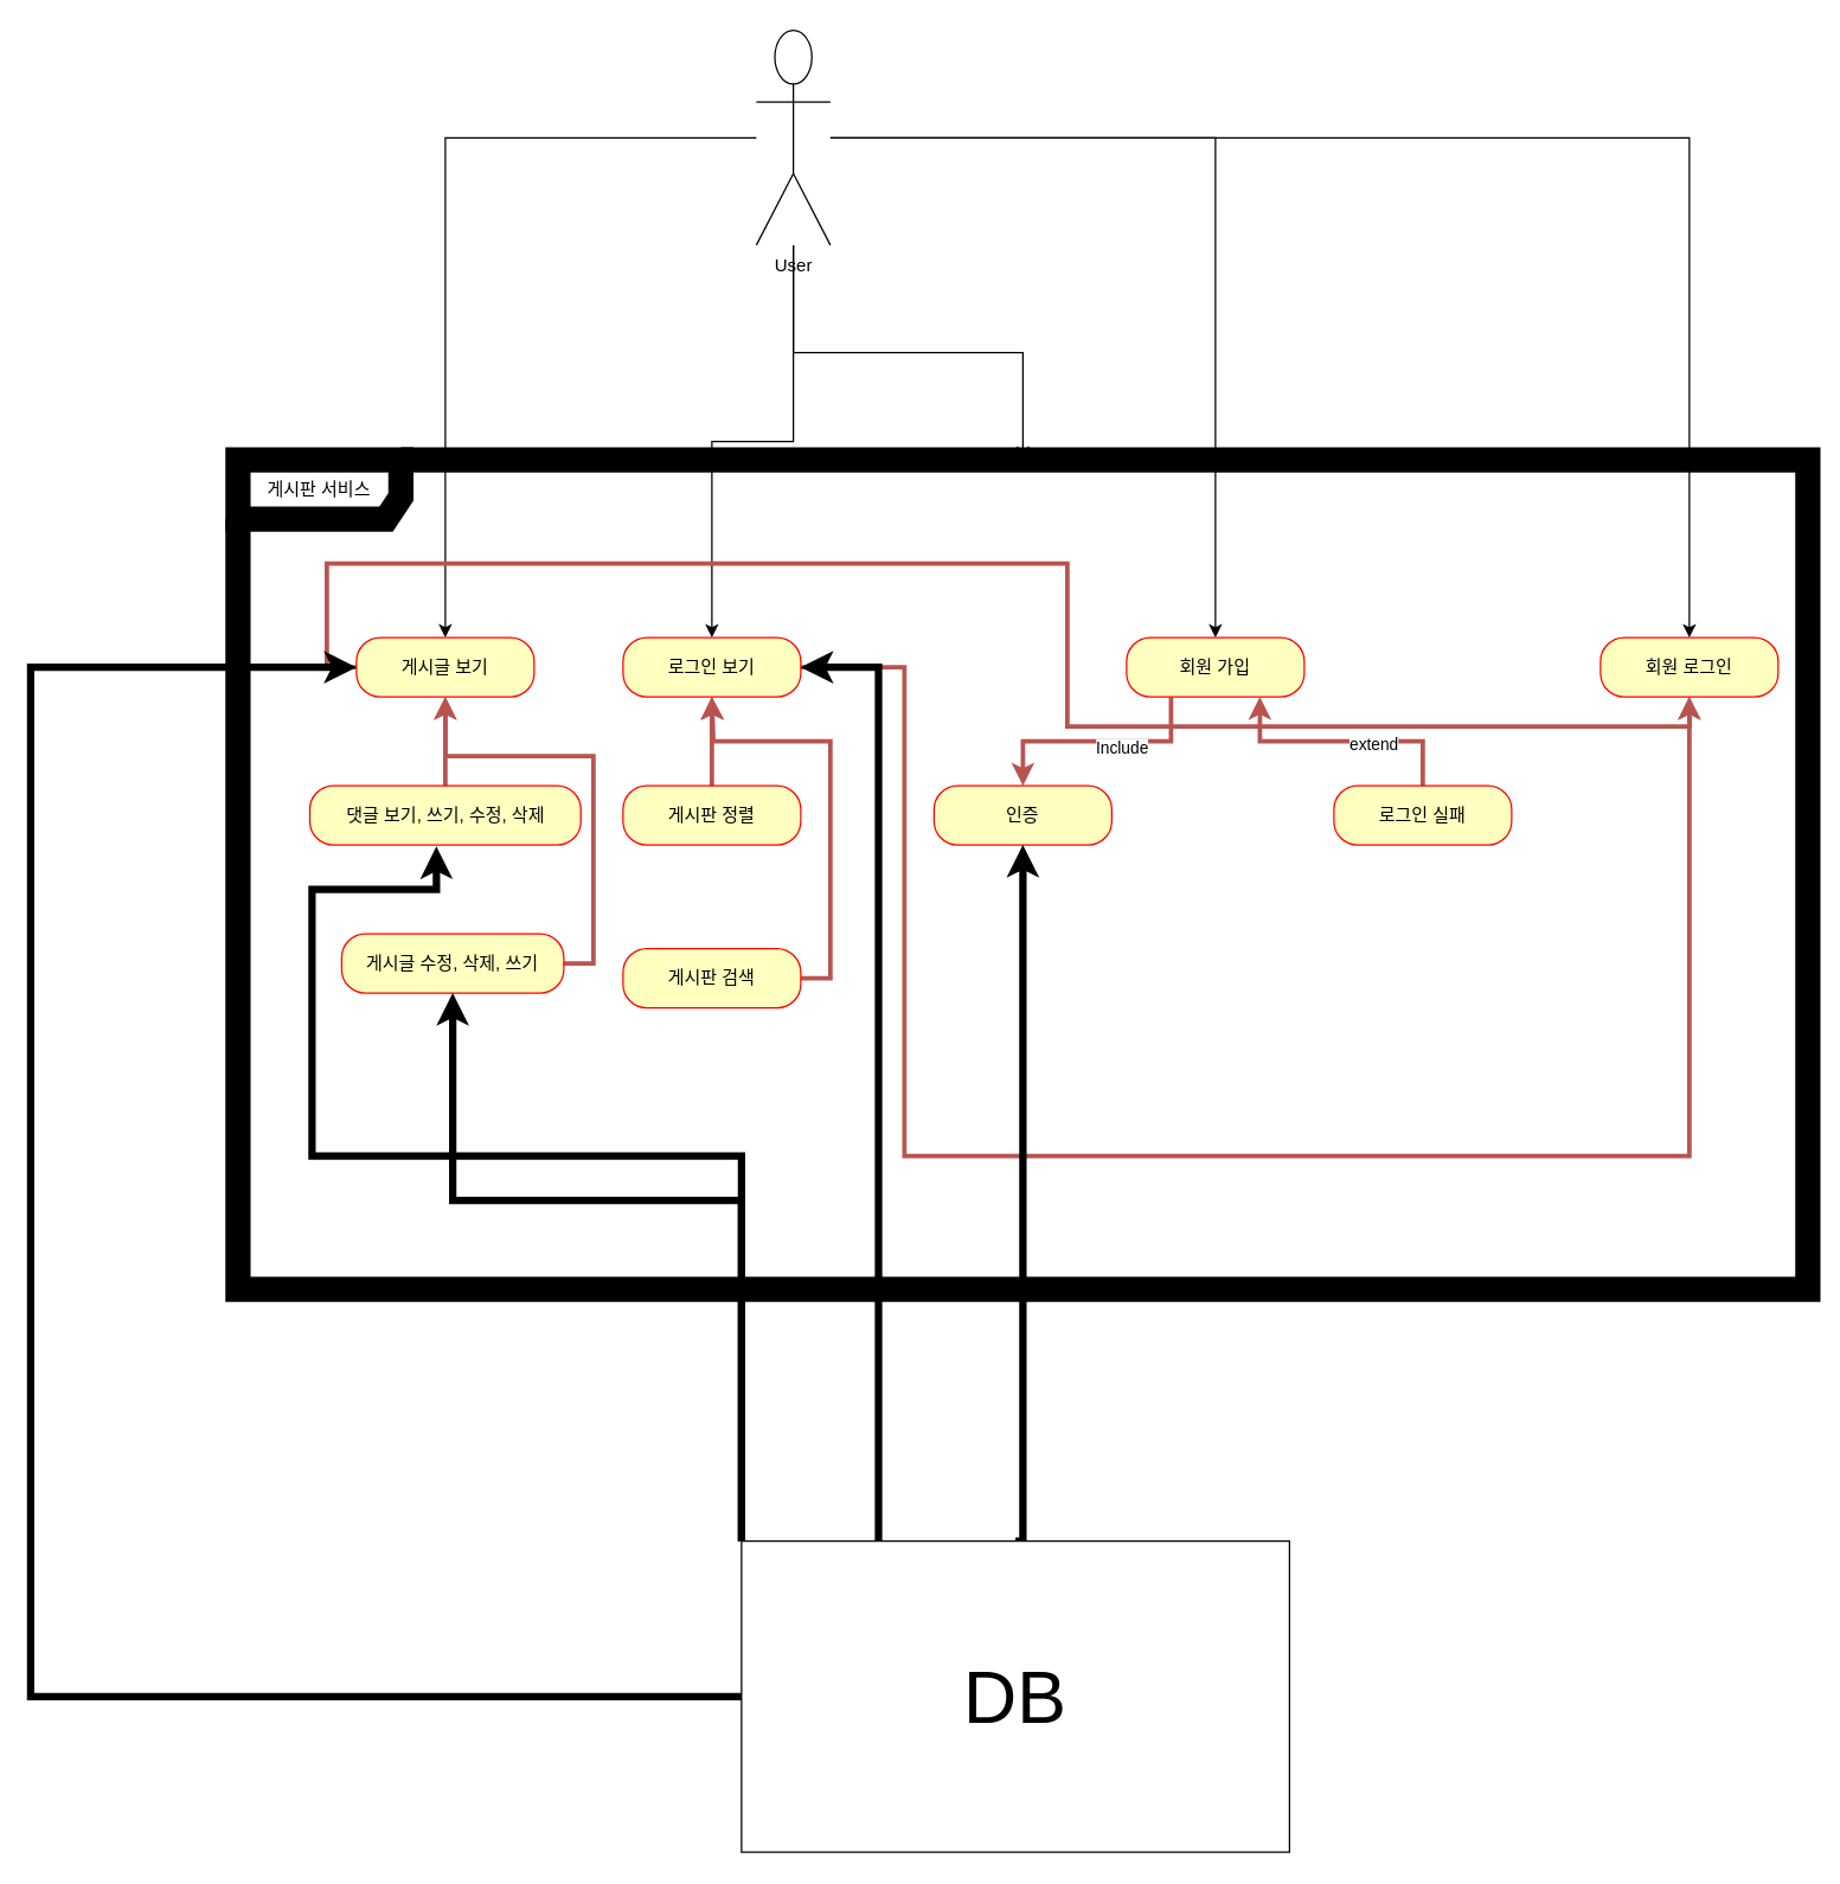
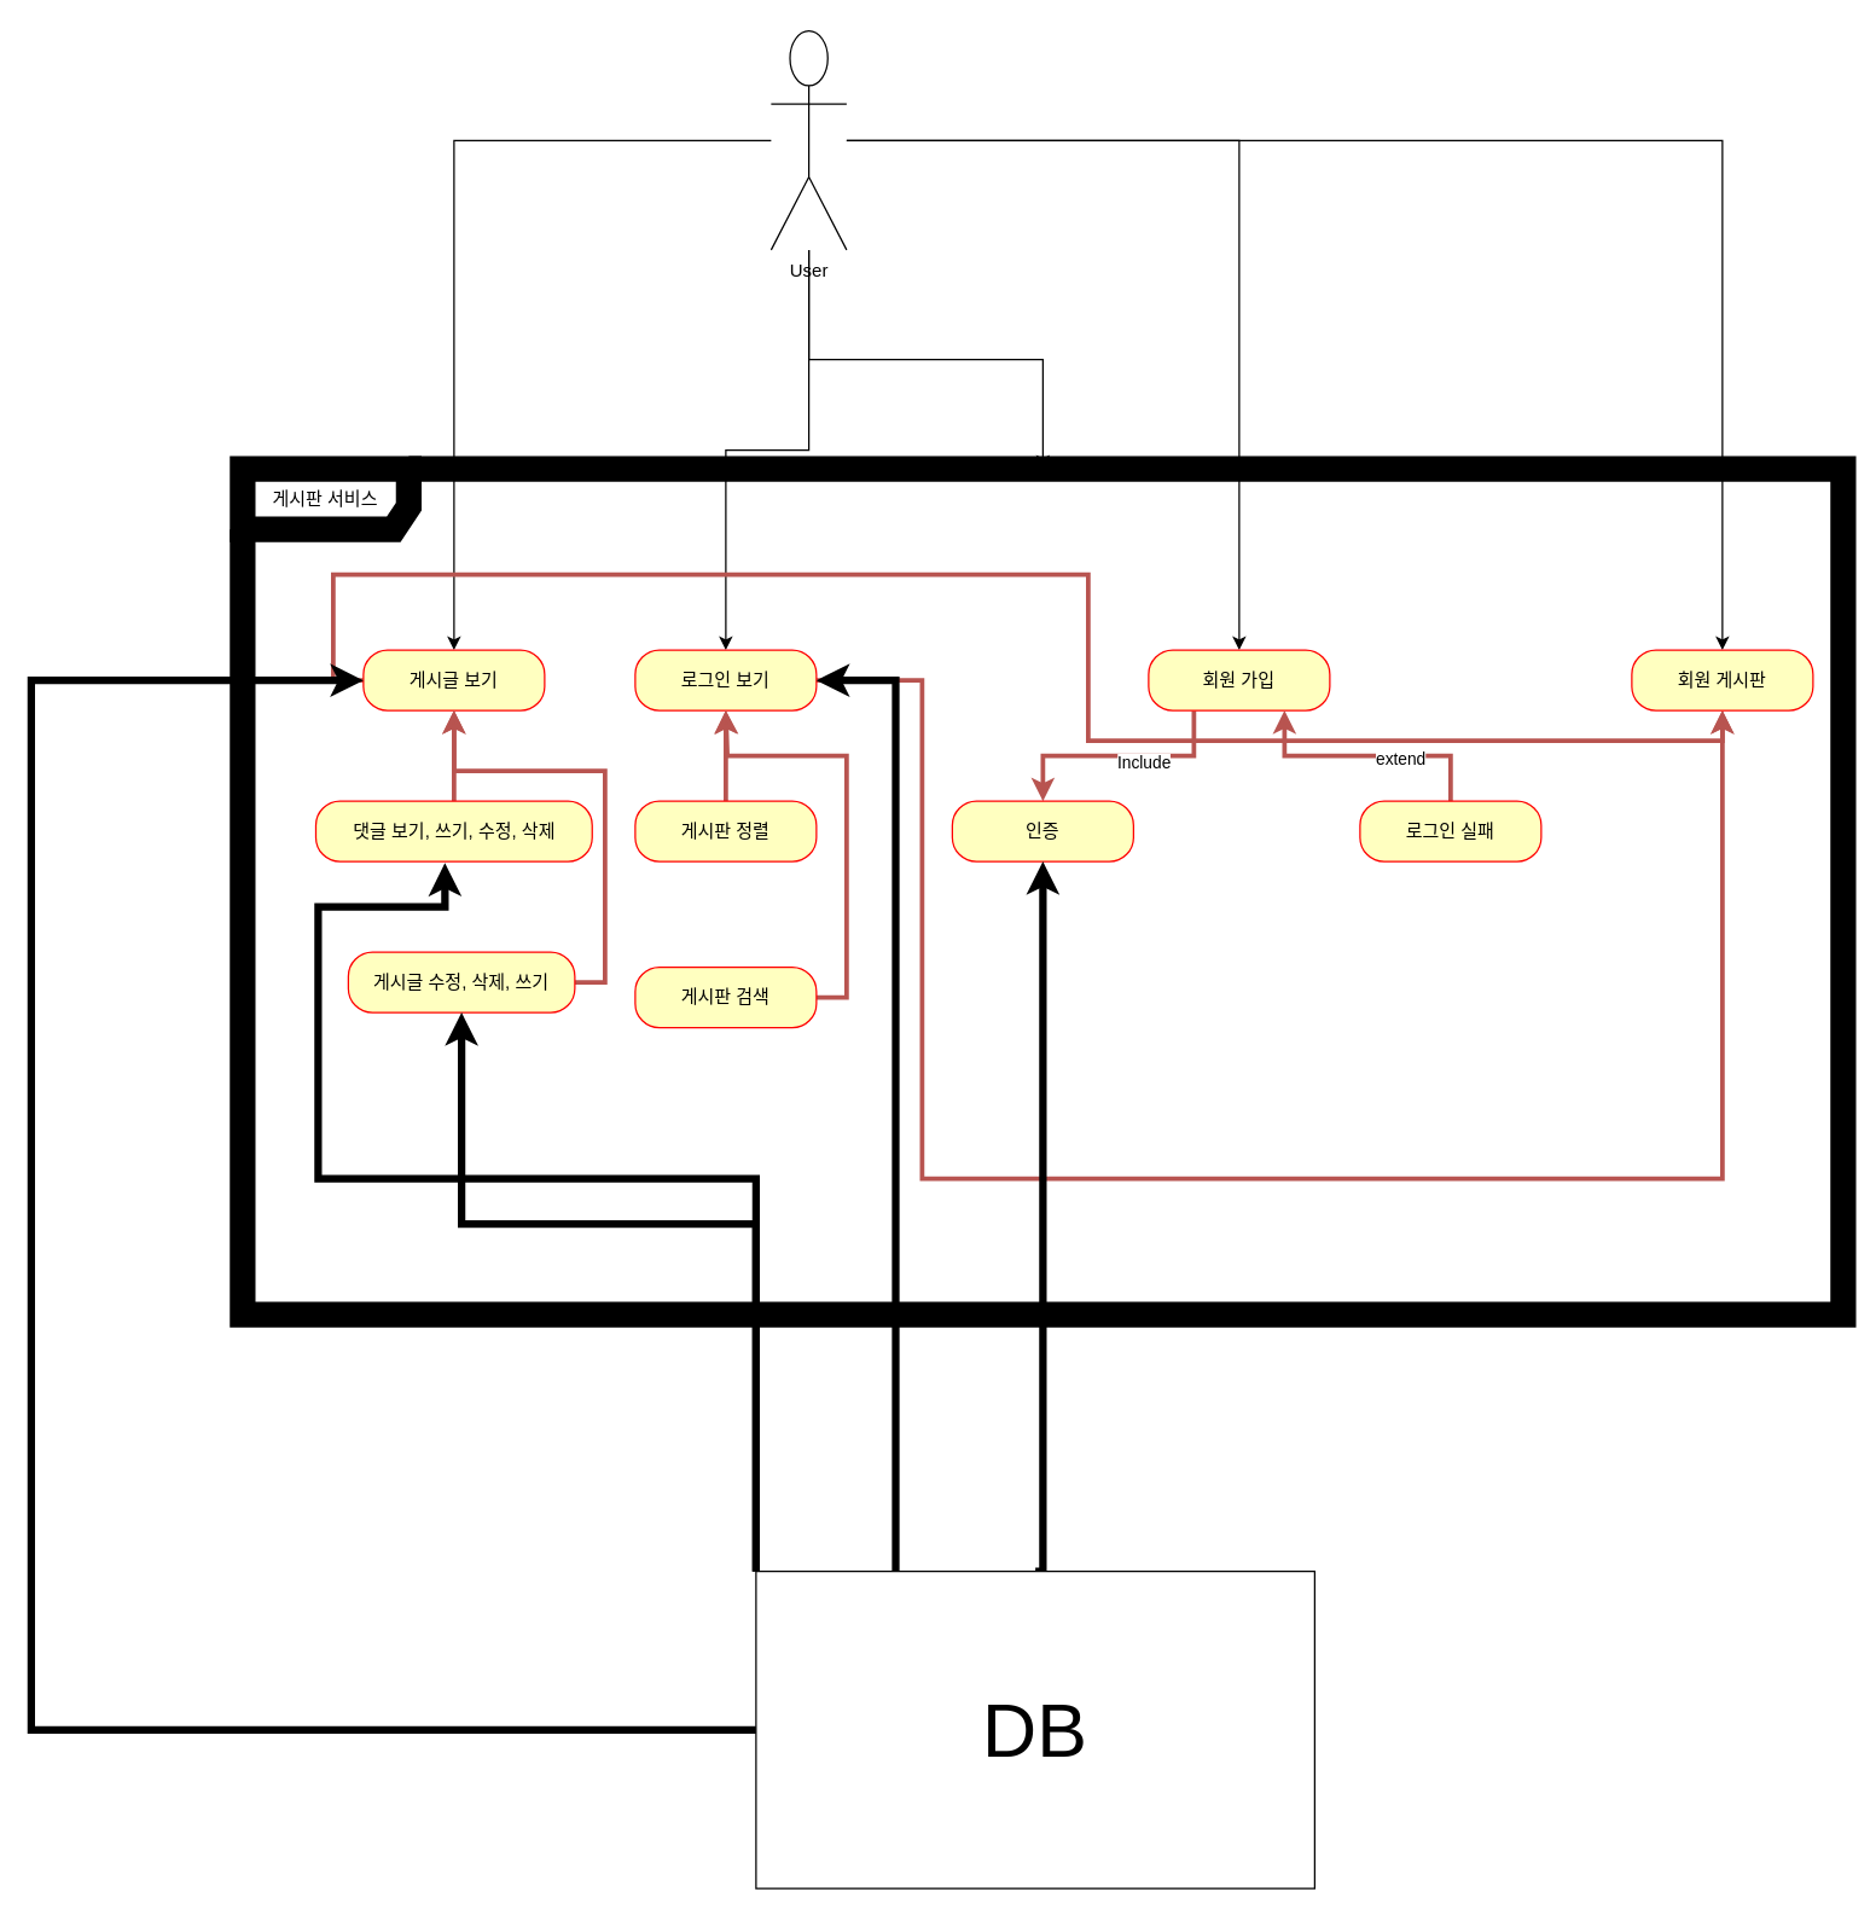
- <mxCell id="16" value="회원 로그인" style="rounded=1;whiteSpace=wrap;html=1;arcSize=40;fontColor=#000000;fillColor=#ffffc0;strokeColor=#ff0000;" vertex="1" parent="1"><mxGeometry x="1080" y="430" width="120" height="40" as="geometry" /></mxCell>
+ <mxCell id="16" value="회원 게시판" style="rounded=1;whiteSpace=wrap;html=1;arcSize=40;fontColor=#000000;fillColor=#ffffc0;strokeColor=#ff0000;" vertex="1" parent="1"><mxGeometry x="1080" y="430" width="120" height="40" as="geometry" /></mxCell>
